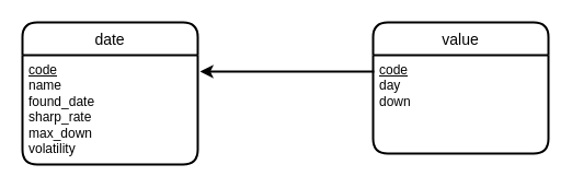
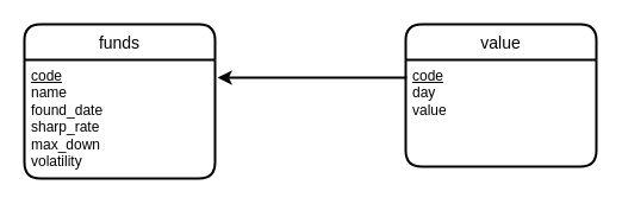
- <mxCell id="2" value="date" style="swimlane;childLayout=stackLayout;horizontal=1;startSize=30;horizontalStack=0;rounded=1;fontSize=14;fontStyle=0;strokeWidth=2;resizeParent=0;resizeLast=1;shadow=0;dashed=0;align=center;" vertex="1" parent="1"><mxGeometry x="20" y="20" width="160" height="130" as="geometry"><mxRectangle x="50" y="260" width="70" height="30" as="alternateBounds" /></mxGeometry></mxCell>
+ <mxCell id="2" value="funds" style="swimlane;childLayout=stackLayout;horizontal=1;startSize=30;horizontalStack=0;rounded=1;fontSize=14;fontStyle=0;strokeWidth=2;resizeParent=0;resizeLast=1;shadow=0;dashed=0;align=center;" vertex="1" parent="1"><mxGeometry x="20" y="20" width="160" height="130" as="geometry"><mxRectangle x="50" y="260" width="70" height="30" as="alternateBounds" /></mxGeometry></mxCell>
- <mxCell id="5" value="&lt;u&gt;code&lt;/u&gt;&lt;br&gt;day&lt;br&gt;down" style="align=left;strokeColor=none;fillColor=none;spacingLeft=4;fontSize=12;verticalAlign=top;resizable=0;rotatable=0;part=1;html=1;" vertex="1" parent="4"><mxGeometry y="30" width="160" height="90" as="geometry" /></mxCell>
+ <mxCell id="5" value="&lt;u&gt;code&lt;/u&gt;&lt;br&gt;day&lt;br&gt;value" style="align=left;strokeColor=none;fillColor=none;spacingLeft=4;fontSize=12;verticalAlign=top;resizable=0;rotatable=0;part=1;html=1;" vertex="1" parent="4"><mxGeometry y="30" width="160" height="90" as="geometry" /></mxCell>
